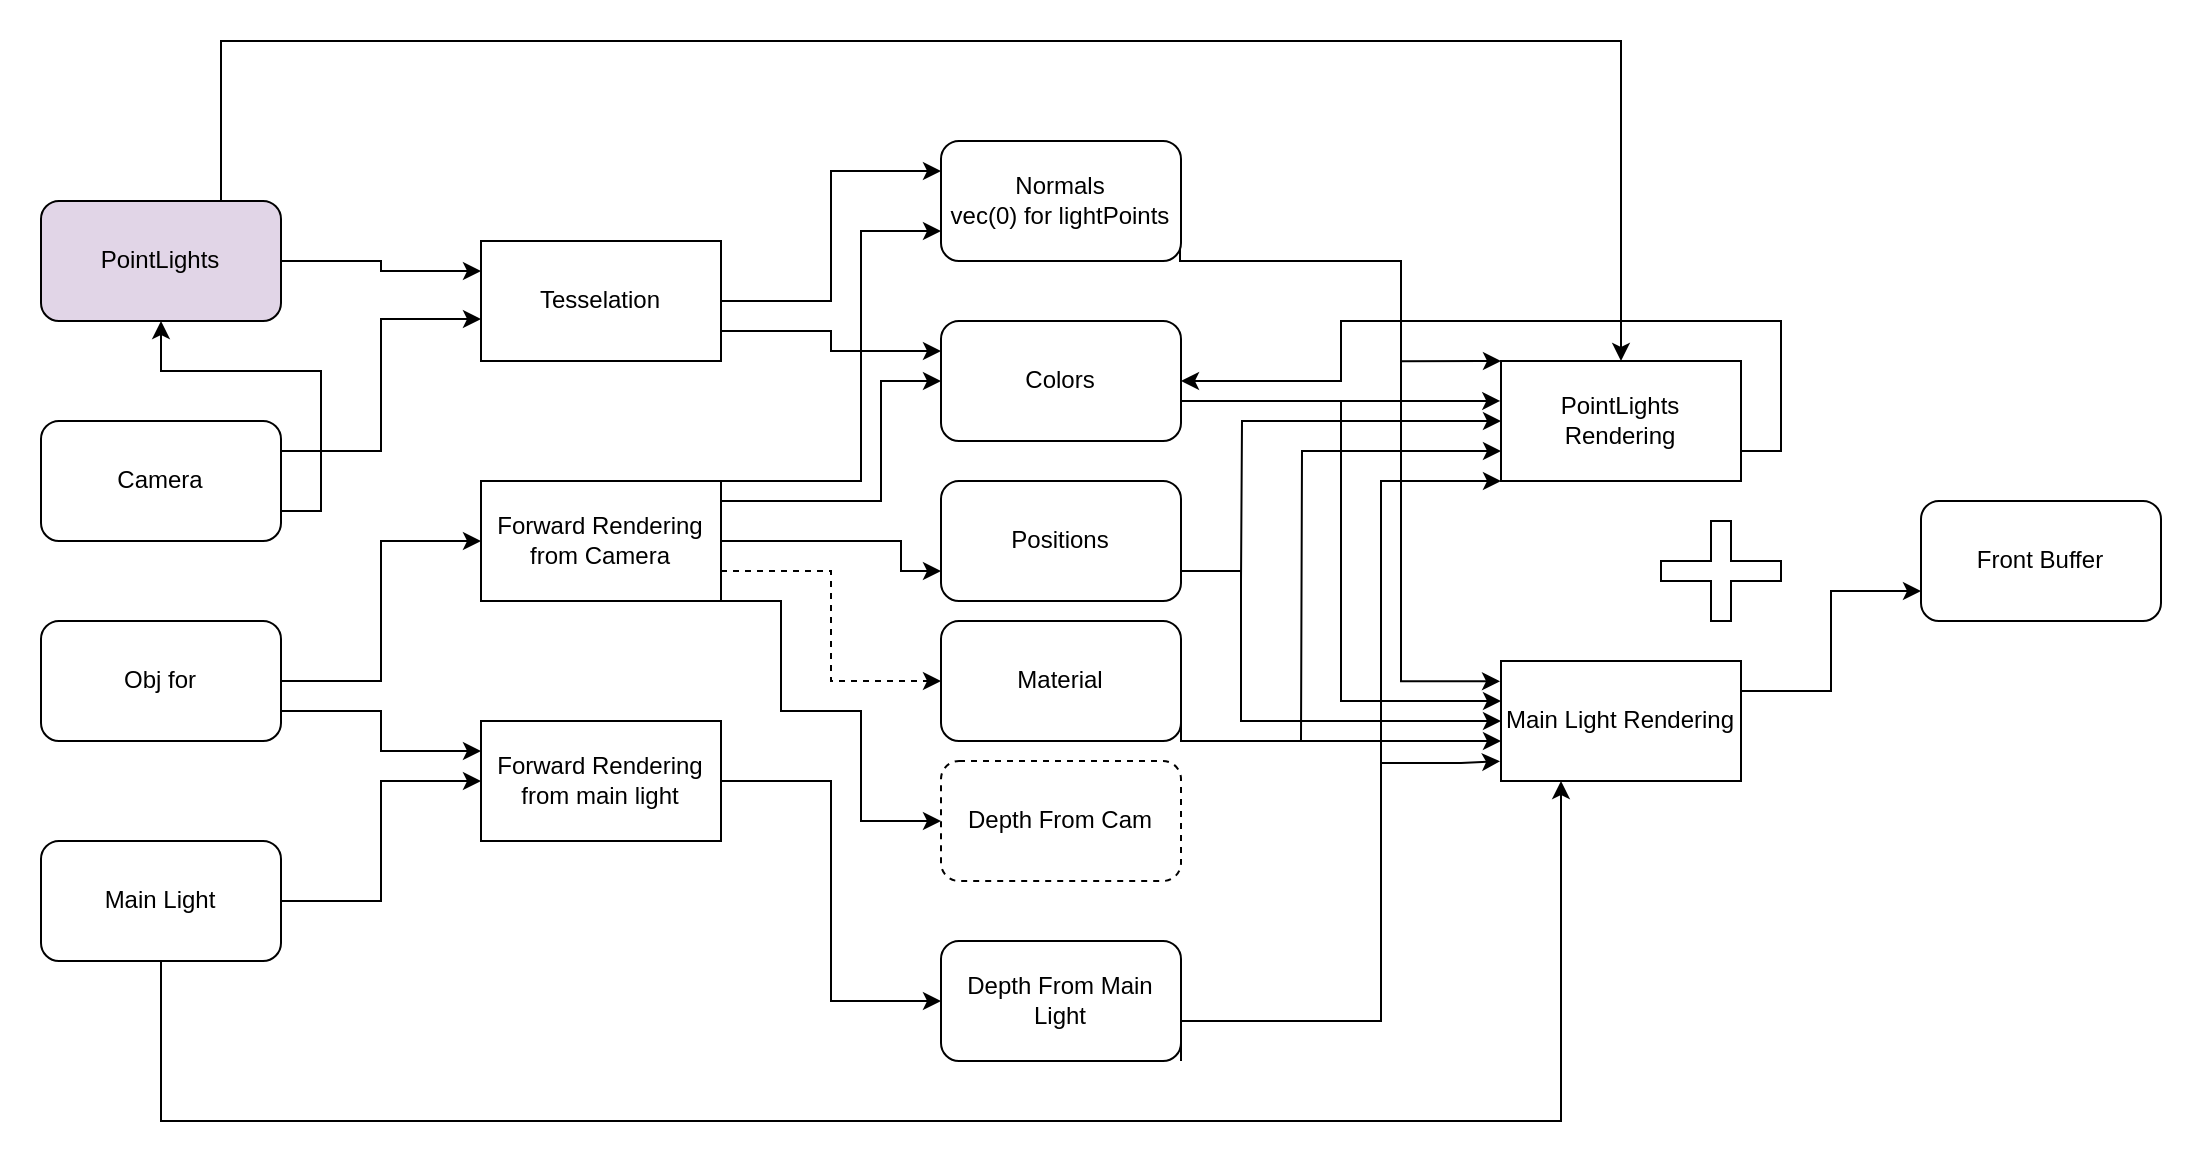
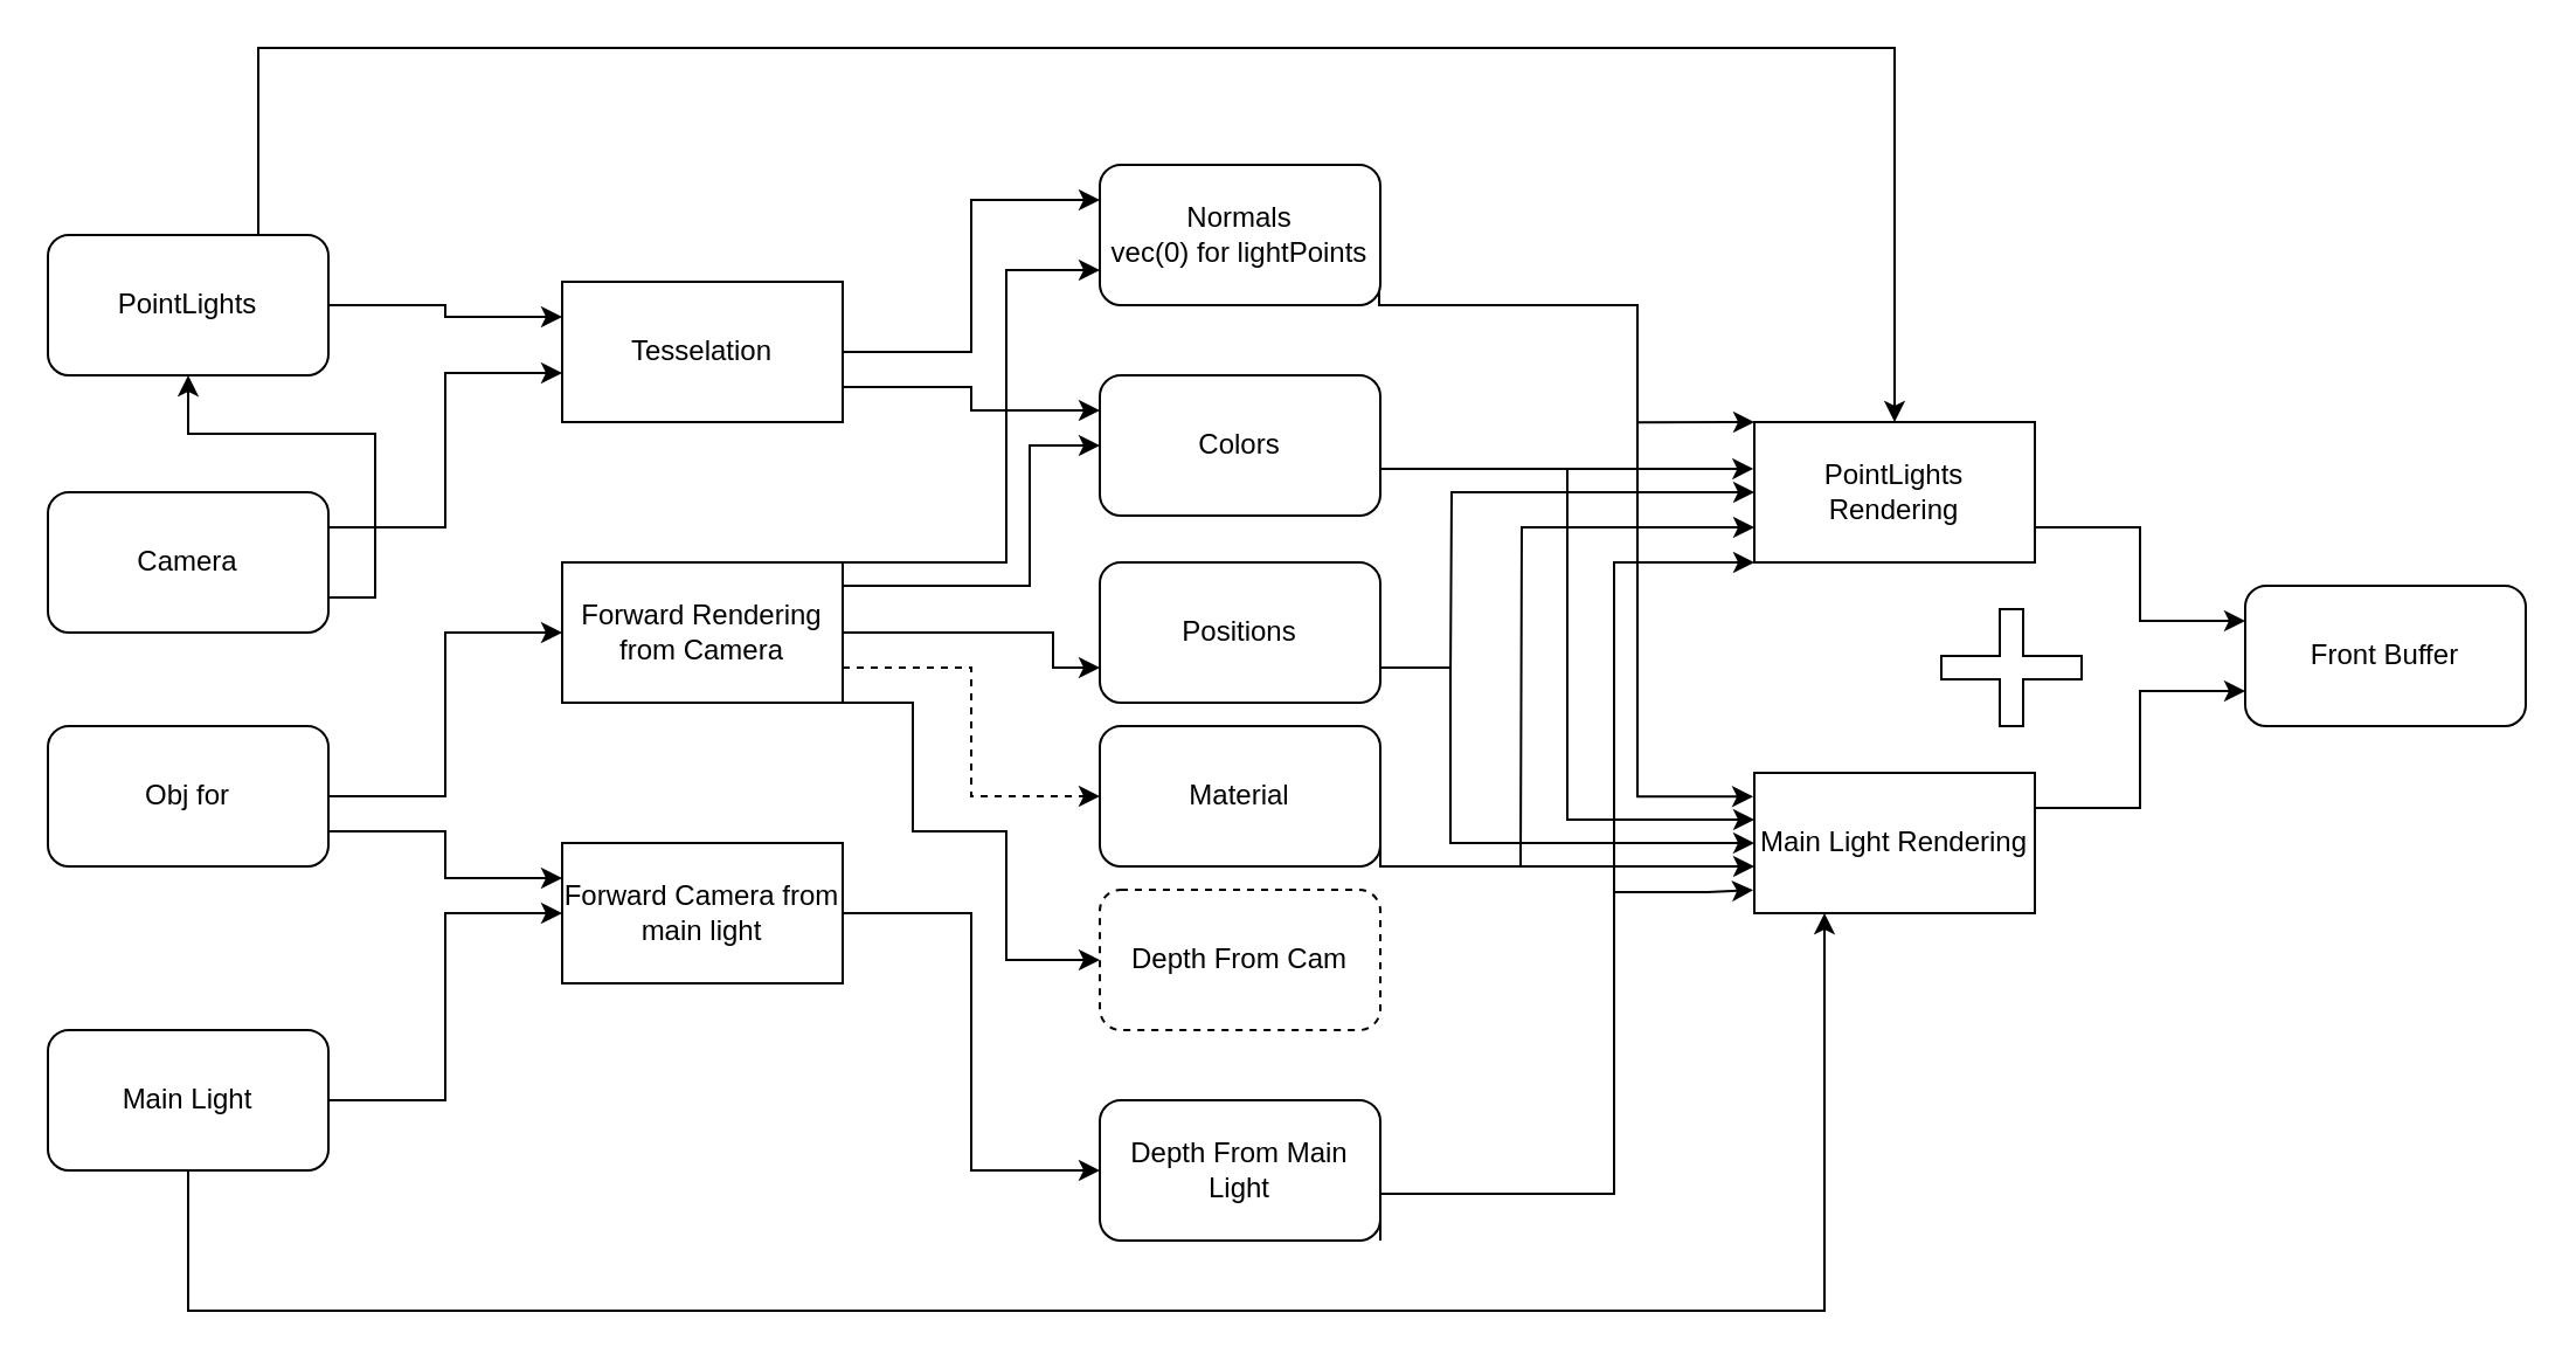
- <mxCell id="3" value="PointLights" style="rounded=1;whiteSpace=wrap;html=1;fillColor=#e1d5e7;" parent="1" vertex="1"><mxGeometry x="20" y="100" width="120" height="60" as="geometry" /></mxCell>
+ <mxCell id="3" value="PointLights" style="rounded=1;whiteSpace=wrap;html=1;" parent="1" vertex="1"><mxGeometry x="20" y="100" width="120" height="60" as="geometry" /></mxCell>
- <mxCell id="38" style="edgeStyle=orthogonalEdgeStyle;rounded=0;orthogonalLoop=1;jettySize=auto;html=1;exitX=1;exitY=0.75;exitDx=0;exitDy=0;" edge="1" parent="1" source="39" target="26"><mxGeometry relative="1" as="geometry" /></mxCell>
+ <mxCell id="38" style="edgeStyle=orthogonalEdgeStyle;rounded=0;orthogonalLoop=1;jettySize=auto;html=1;exitX=1;exitY=0.75;exitDx=0;exitDy=0;entryX=0;entryY=0.25;entryDx=0;entryDy=0;" edge="1" parent="1" source="39" target="46"><mxGeometry relative="1" as="geometry" /></mxCell>
- <mxCell id="17" value="Forward Rendering from main light" style="rounded=0;whiteSpace=wrap;html=1;" parent="1" vertex="1"><mxGeometry x="240" y="360" width="120" height="60" as="geometry" /></mxCell>
+ <mxCell id="17" value="Forward Camera from main light" style="rounded=0;whiteSpace=wrap;html=1;" parent="1" vertex="1"><mxGeometry x="240" y="360" width="120" height="60" as="geometry" /></mxCell>
- <mxCell id="19" value="Main Light" style="rounded=1;whiteSpace=wrap;html=1;" parent="1" vertex="1"><mxGeometry x="20" y="420" width="120" height="60" as="geometry" /></mxCell>
+ <mxCell id="19" value="Main Light" style="rounded=1;whiteSpace=wrap;html=1;" parent="1" vertex="1"><mxGeometry x="20" y="440" width="120" height="60" as="geometry" /></mxCell>
